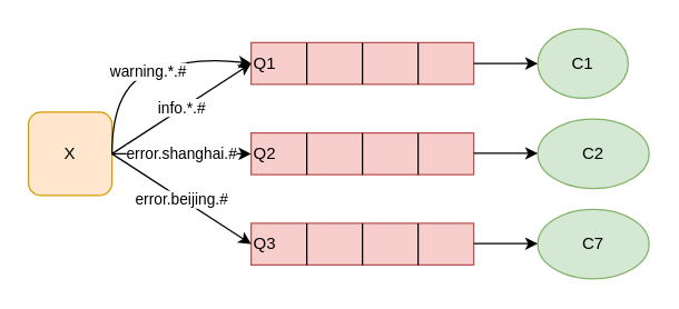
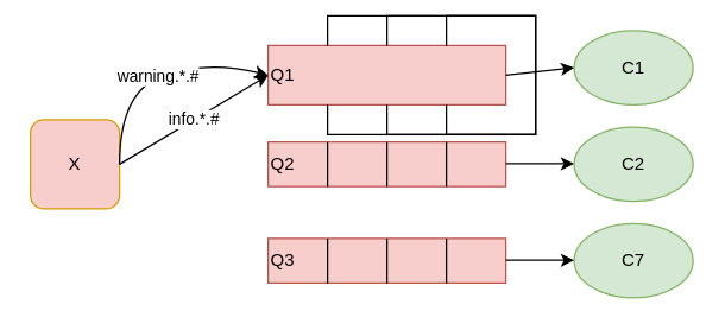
- <mxCell id="3" value="Q1" style="rounded=0;whiteSpace=wrap;html=1;fillColor=#f8cecc;strokeColor=#b85450;align=left;" vertex="1" parent="1"><mxGeometry x="180" y="30" width="160" height="30" as="geometry" /></mxCell>
+ <mxCell id="3" value="Q1" style="rounded=0;whiteSpace=wrap;html=1;fillColor=#f8cecc;strokeColor=#b85450;align=left;" vertex="1" parent="1"><mxGeometry x="180" y="30" width="160" height="40" as="geometry" /></mxCell>
- <mxCell id="4" value="C1" style="ellipse;whiteSpace=wrap;html=1;fillColor=#d5e8d4;strokeColor=#82b366;" vertex="1" parent="1"><mxGeometry x="386" y="20" width="65" height="50" as="geometry" /></mxCell>
+ <mxCell id="4" value="C1" style="ellipse;whiteSpace=wrap;html=1;fillColor=#d5e8d4;strokeColor=#82b366;" vertex="1" parent="1"><mxGeometry x="386" y="20" width="80" height="50" as="geometry" /></mxCell>
- <mxCell id="2" value="X" style="rounded=1;whiteSpace=wrap;html=1;fillColor=#ffe6cc;strokeColor=#d79b00;" vertex="1" parent="1"><mxGeometry x="20" y="80" width="60" height="60" as="geometry" /></mxCell>
+ <mxCell id="2" value="X" style="rounded=1;whiteSpace=wrap;html=1;fillColor=#f8cecc;strokeColor=#d79b00;" vertex="1" parent="1"><mxGeometry x="20" y="80" width="60" height="60" as="geometry" /></mxCell>
- <mxCell id="19" value="error.shanghai.#" style="endArrow=classic;html=1;rounded=0;exitX=1;exitY=0.5;exitDx=0;exitDy=0;entryX=0;entryY=0.5;entryDx=0;entryDy=0;" edge="1" parent="1" source="2" target="8"><mxGeometry width="50" height="50" relative="1" as="geometry"><mxPoint x="210" y="110" as="sourcePoint" /><mxPoint x="260" y="60" as="targetPoint" /></mxGeometry></mxCell>
- <mxCell id="20" value="error.beijing.#" style="endArrow=classic;html=1;rounded=0;entryX=0;entryY=0.5;entryDx=0;entryDy=0;exitX=1;exitY=0.5;exitDx=0;exitDy=0;" edge="1" parent="1" source="2" target="12"><mxGeometry width="50" height="50" relative="1" as="geometry"><mxPoint x="70" y="175" as="sourcePoint" /><mxPoint x="120" y="125" as="targetPoint" /></mxGeometry></mxCell>
